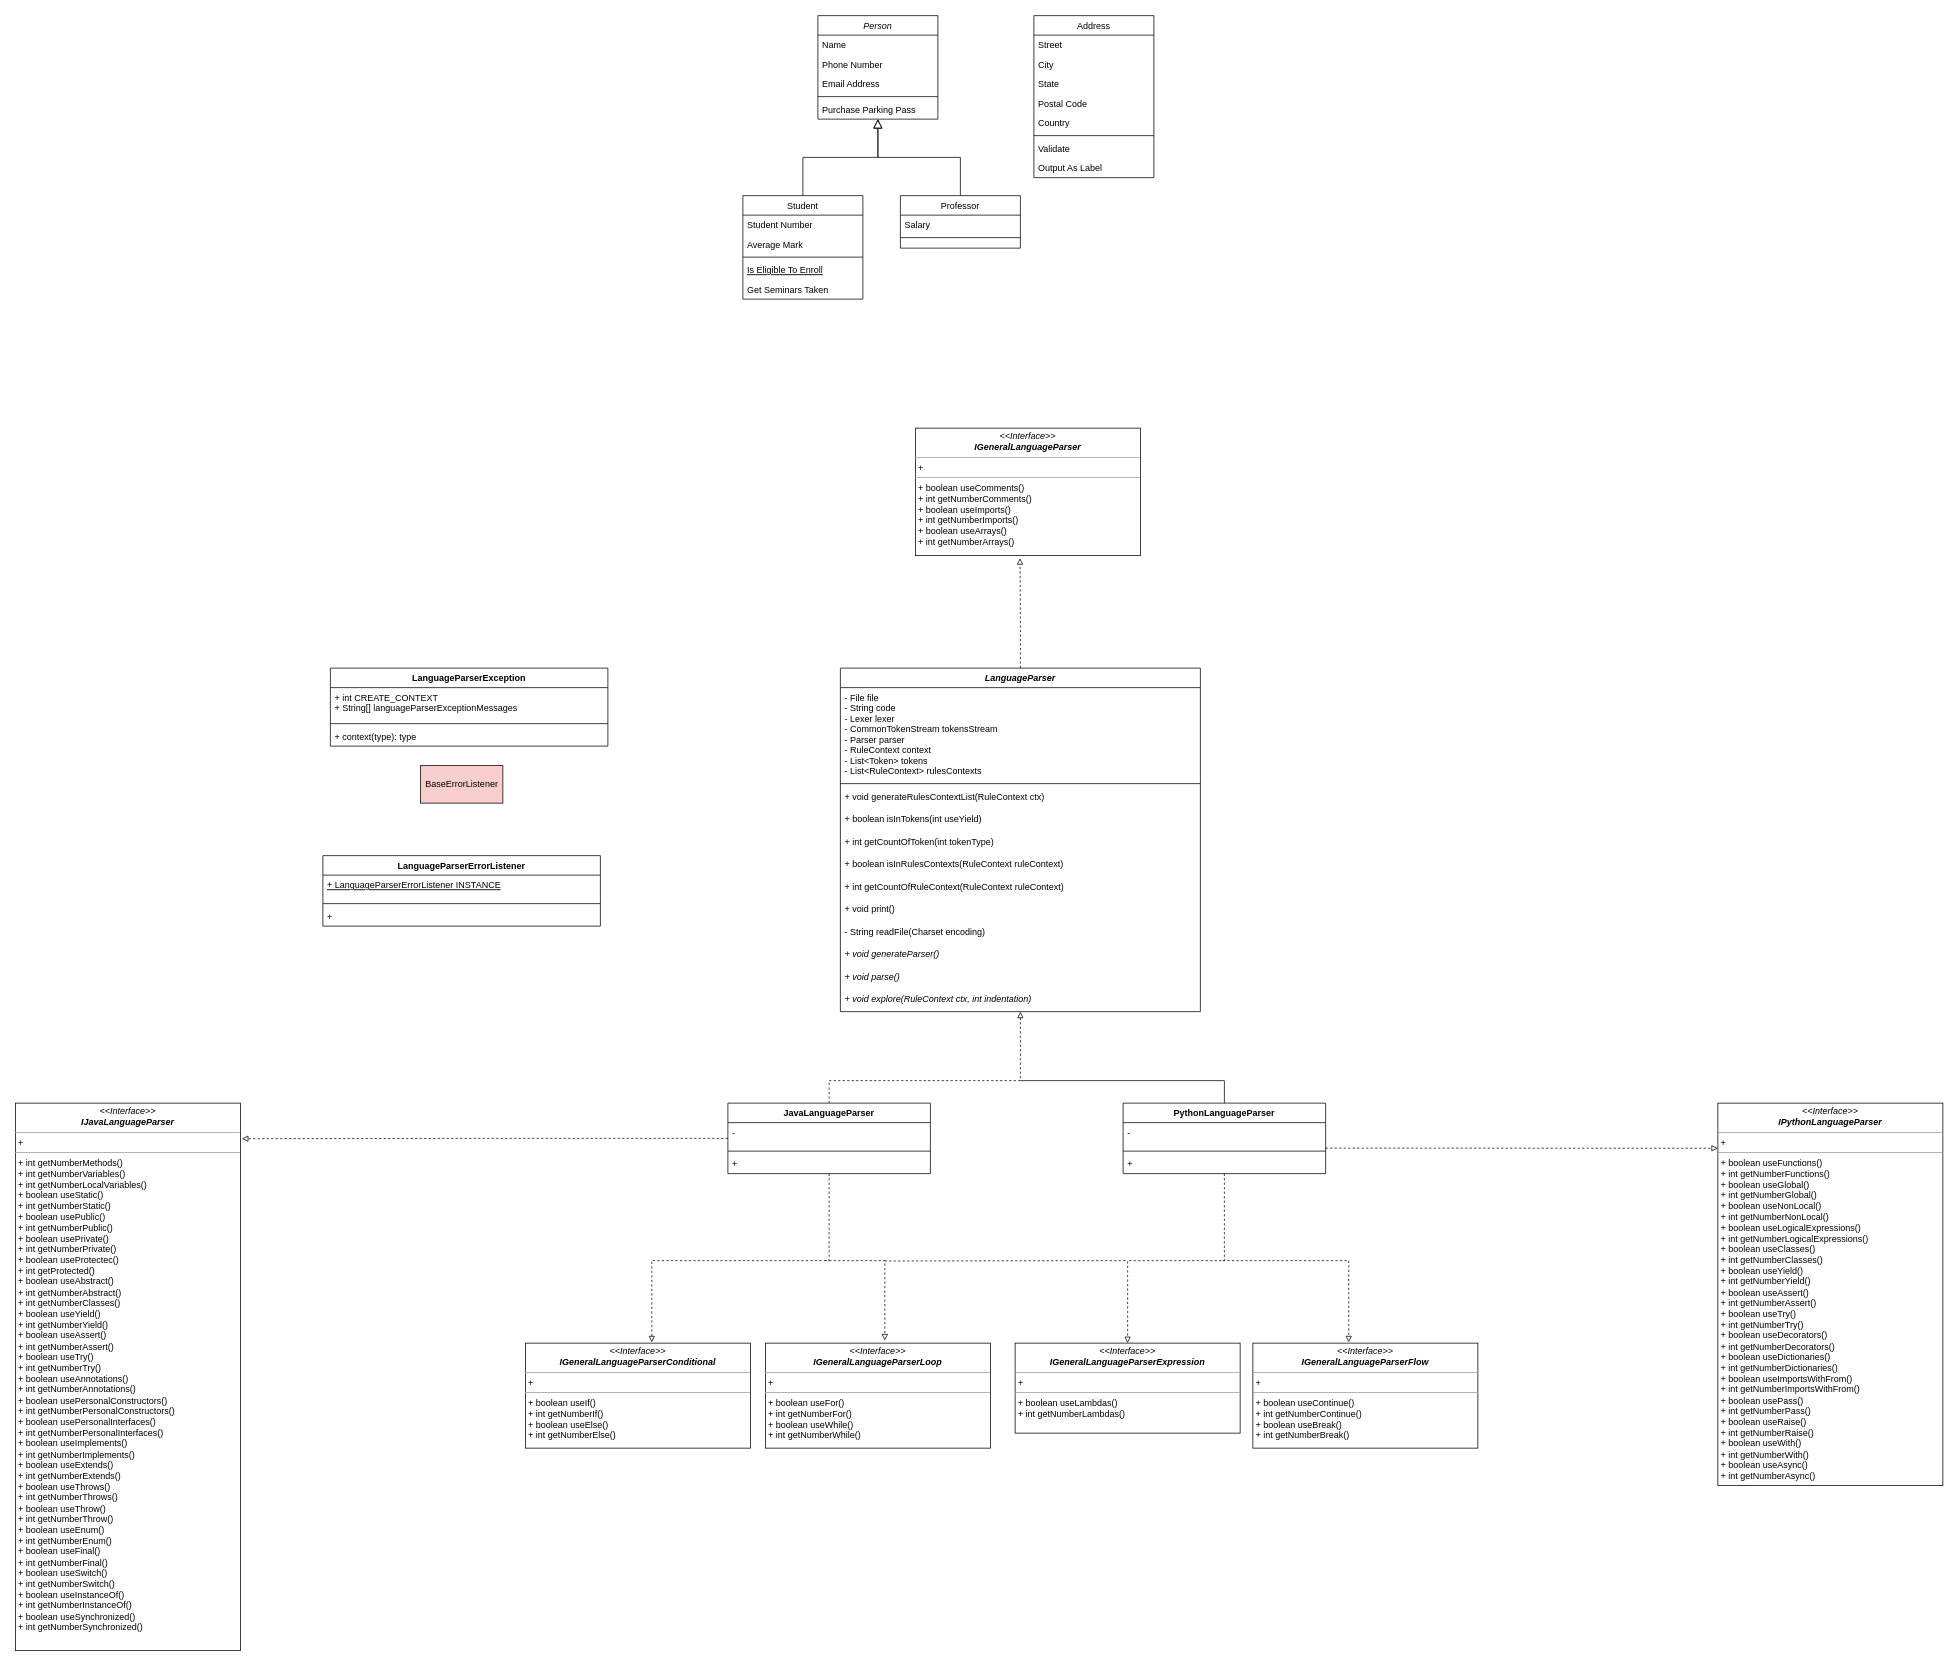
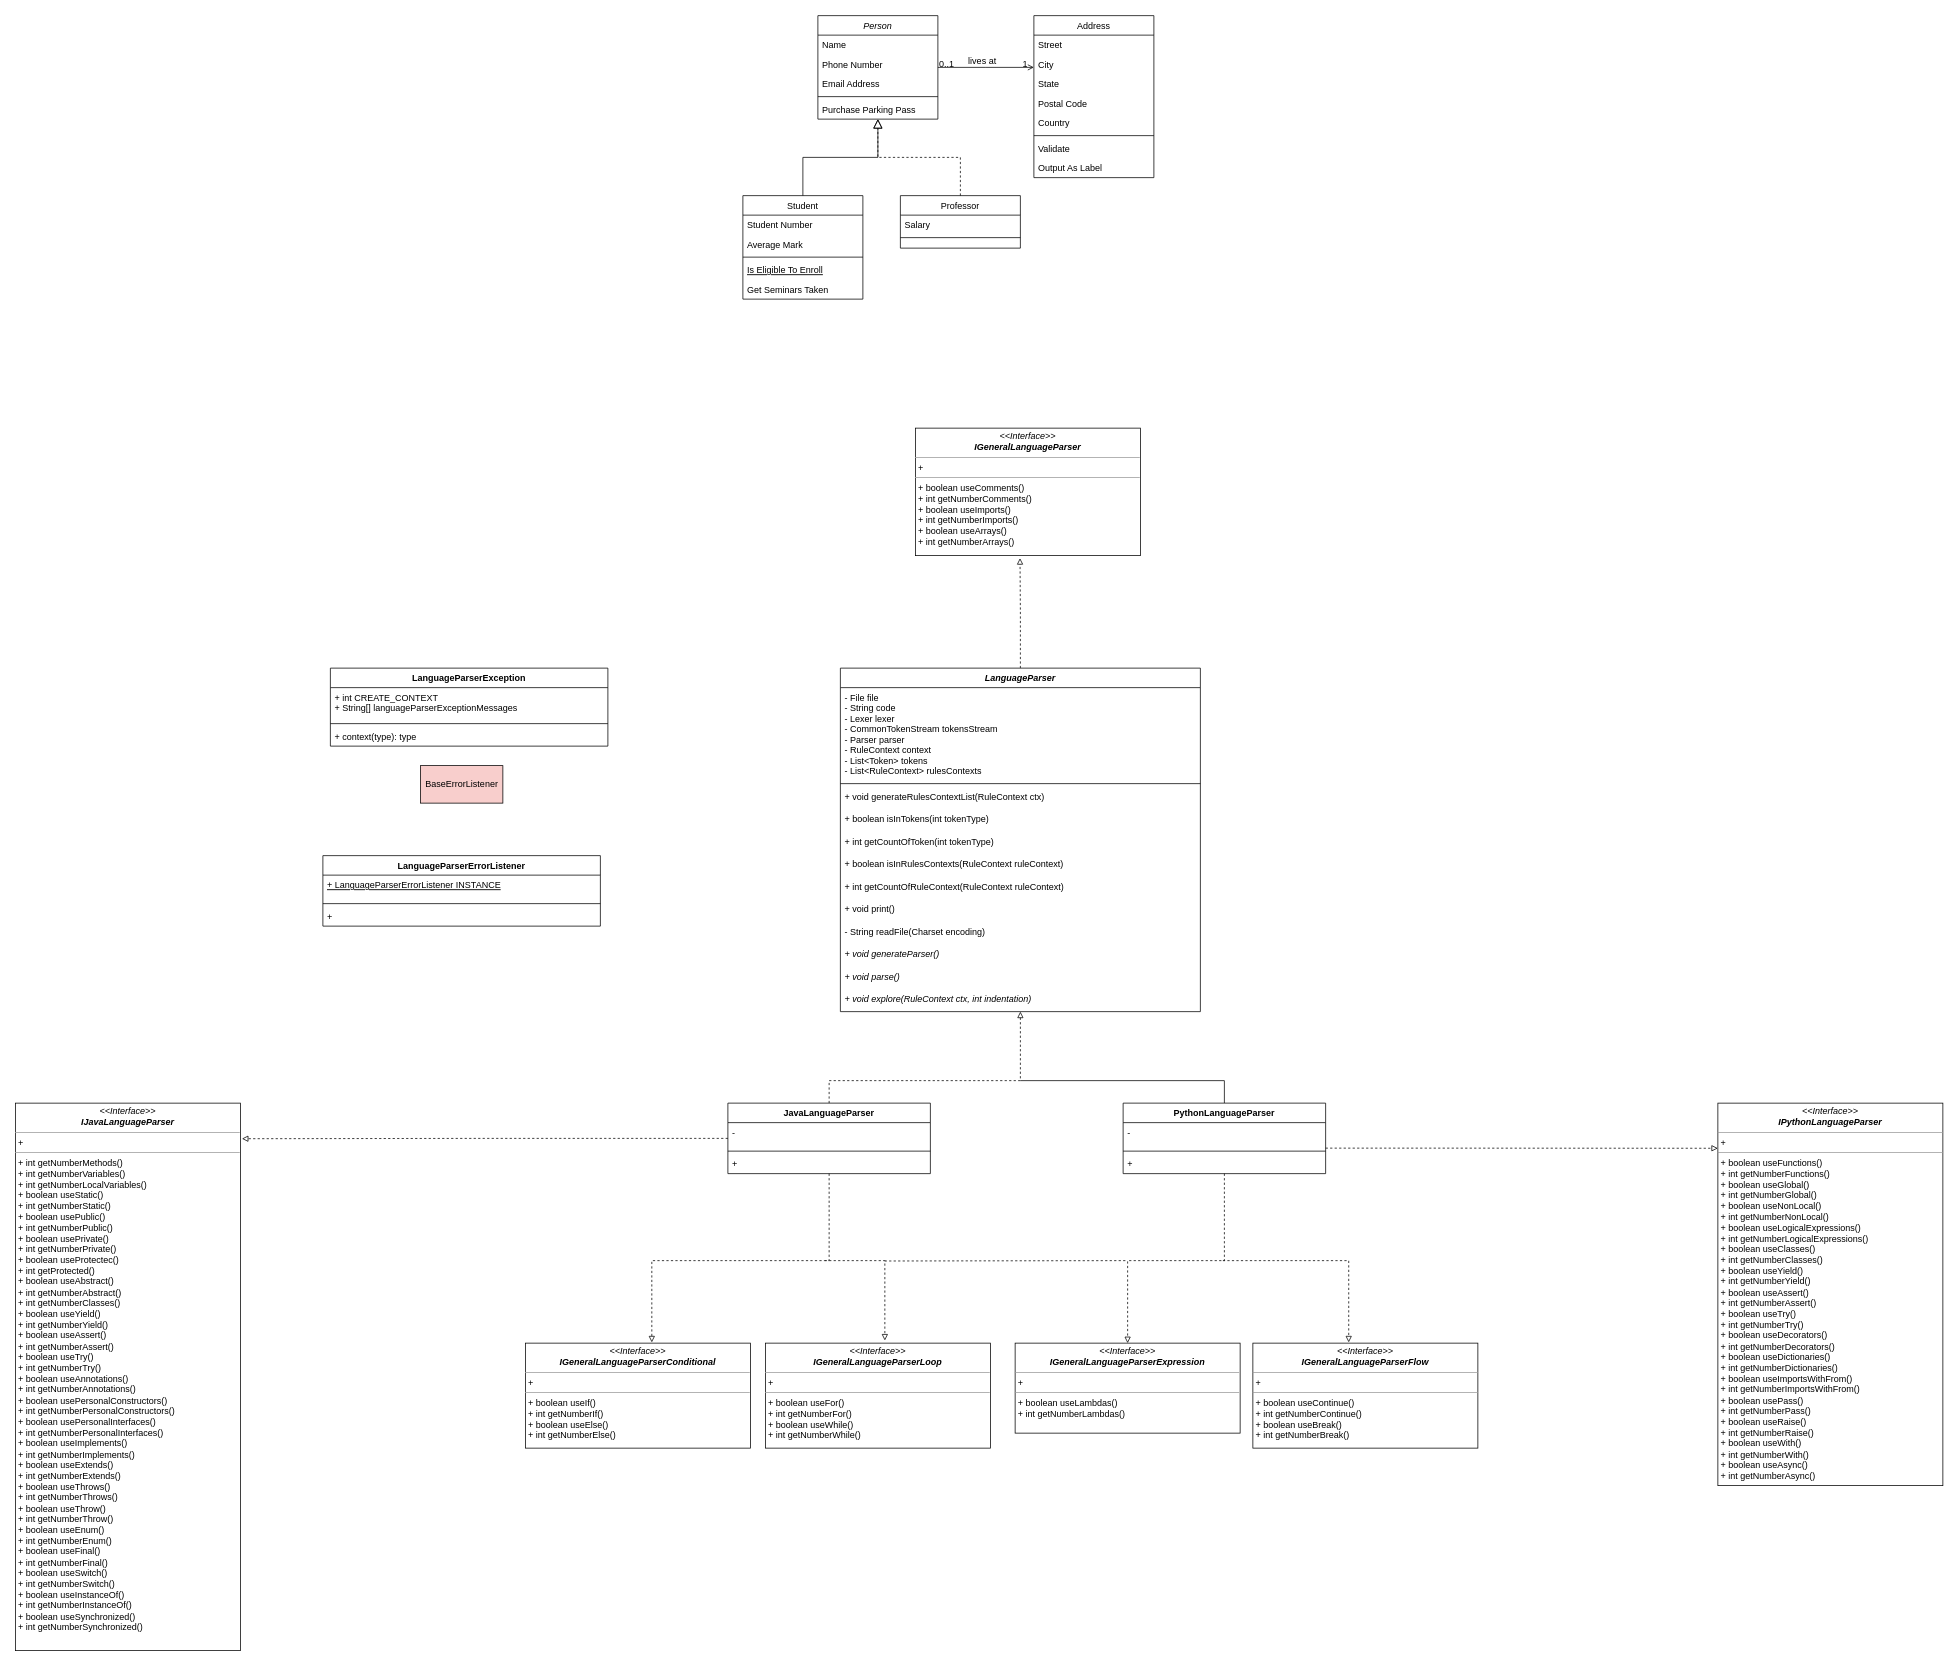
+ <mxCell id="28" value="" style="endArrow=open;shadow=0;strokeWidth=1;rounded=0;endFill=1;edgeStyle=elbowEdgeStyle;elbow=vertical;" parent="1" source="2" target="19" edge="1"><mxGeometry x="0.5" y="41" relative="1" as="geometry"><mxPoint x="1250" y="92" as="sourcePoint" /><mxPoint x="1410" y="92" as="targetPoint" /><mxPoint x="-40" y="32" as="offset" /></mxGeometry></mxCell>
+ <mxCell id="29" value="0..1" style="resizable=0;align=left;verticalAlign=bottom;labelBackgroundColor=none;fontSize=12;" parent="28" connectable="0" vertex="1"><mxGeometry x="-1" relative="1" as="geometry"><mxPoint y="4" as="offset" /></mxGeometry></mxCell>
+ <mxCell id="30" value="1" style="resizable=0;align=right;verticalAlign=bottom;labelBackgroundColor=none;fontSize=12;" parent="28" connectable="0" vertex="1"><mxGeometry x="1" relative="1" as="geometry"><mxPoint x="-7" y="4" as="offset" /></mxGeometry></mxCell>
+ <mxCell id="31" value="lives at" style="text;html=1;resizable=0;points=[];;align=center;verticalAlign=middle;labelBackgroundColor=none;rounded=0;shadow=0;strokeWidth=1;fontSize=12;" parent="28" vertex="1" connectable="0"><mxGeometry x="0.5" y="49" relative="1" as="geometry"><mxPoint x="-38" y="40" as="offset" /></mxGeometry></mxCell>
- <mxCell id="18" value="" style="endArrow=block;endSize=10;endFill=0;shadow=0;strokeWidth=1;rounded=0;edgeStyle=elbowEdgeStyle;elbow=vertical;" parent="1" source="15" target="2" edge="1"><mxGeometry width="160" relative="1" as="geometry"><mxPoint x="1080" y="273" as="sourcePoint" /><mxPoint x="1180" y="171" as="targetPoint" /></mxGeometry></mxCell>
+ <mxCell id="18" value="" style="endArrow=block;endSize=10;endFill=0;shadow=0;strokeWidth=1;rounded=0;edgeStyle=elbowEdgeStyle;elbow=vertical;dashed=1;" parent="1" source="15" target="2" edge="1"><mxGeometry width="160" relative="1" as="geometry"><mxPoint x="1080" y="273" as="sourcePoint" /><mxPoint x="1180" y="171" as="targetPoint" /></mxGeometry></mxCell>
- <mxCell id="37" value="+ boolean isInTokens(int useYield)" style="text;strokeColor=none;fillColor=none;align=left;verticalAlign=top;spacingLeft=4;spacingRight=4;overflow=hidden;rotatable=0;points=[[0,0.5],[1,0.5]];portConstraint=eastwest;fontStyle=0" parent="33" vertex="1"><mxGeometry y="188" width="480" height="30" as="geometry" /></mxCell>
+ <mxCell id="37" value="+ boolean isInTokens(int tokenType)" style="text;strokeColor=none;fillColor=none;align=left;verticalAlign=top;spacingLeft=4;spacingRight=4;overflow=hidden;rotatable=0;points=[[0,0.5],[1,0.5]];portConstraint=eastwest;fontStyle=0" parent="33" vertex="1"><mxGeometry y="188" width="480" height="30" as="geometry" /></mxCell>
